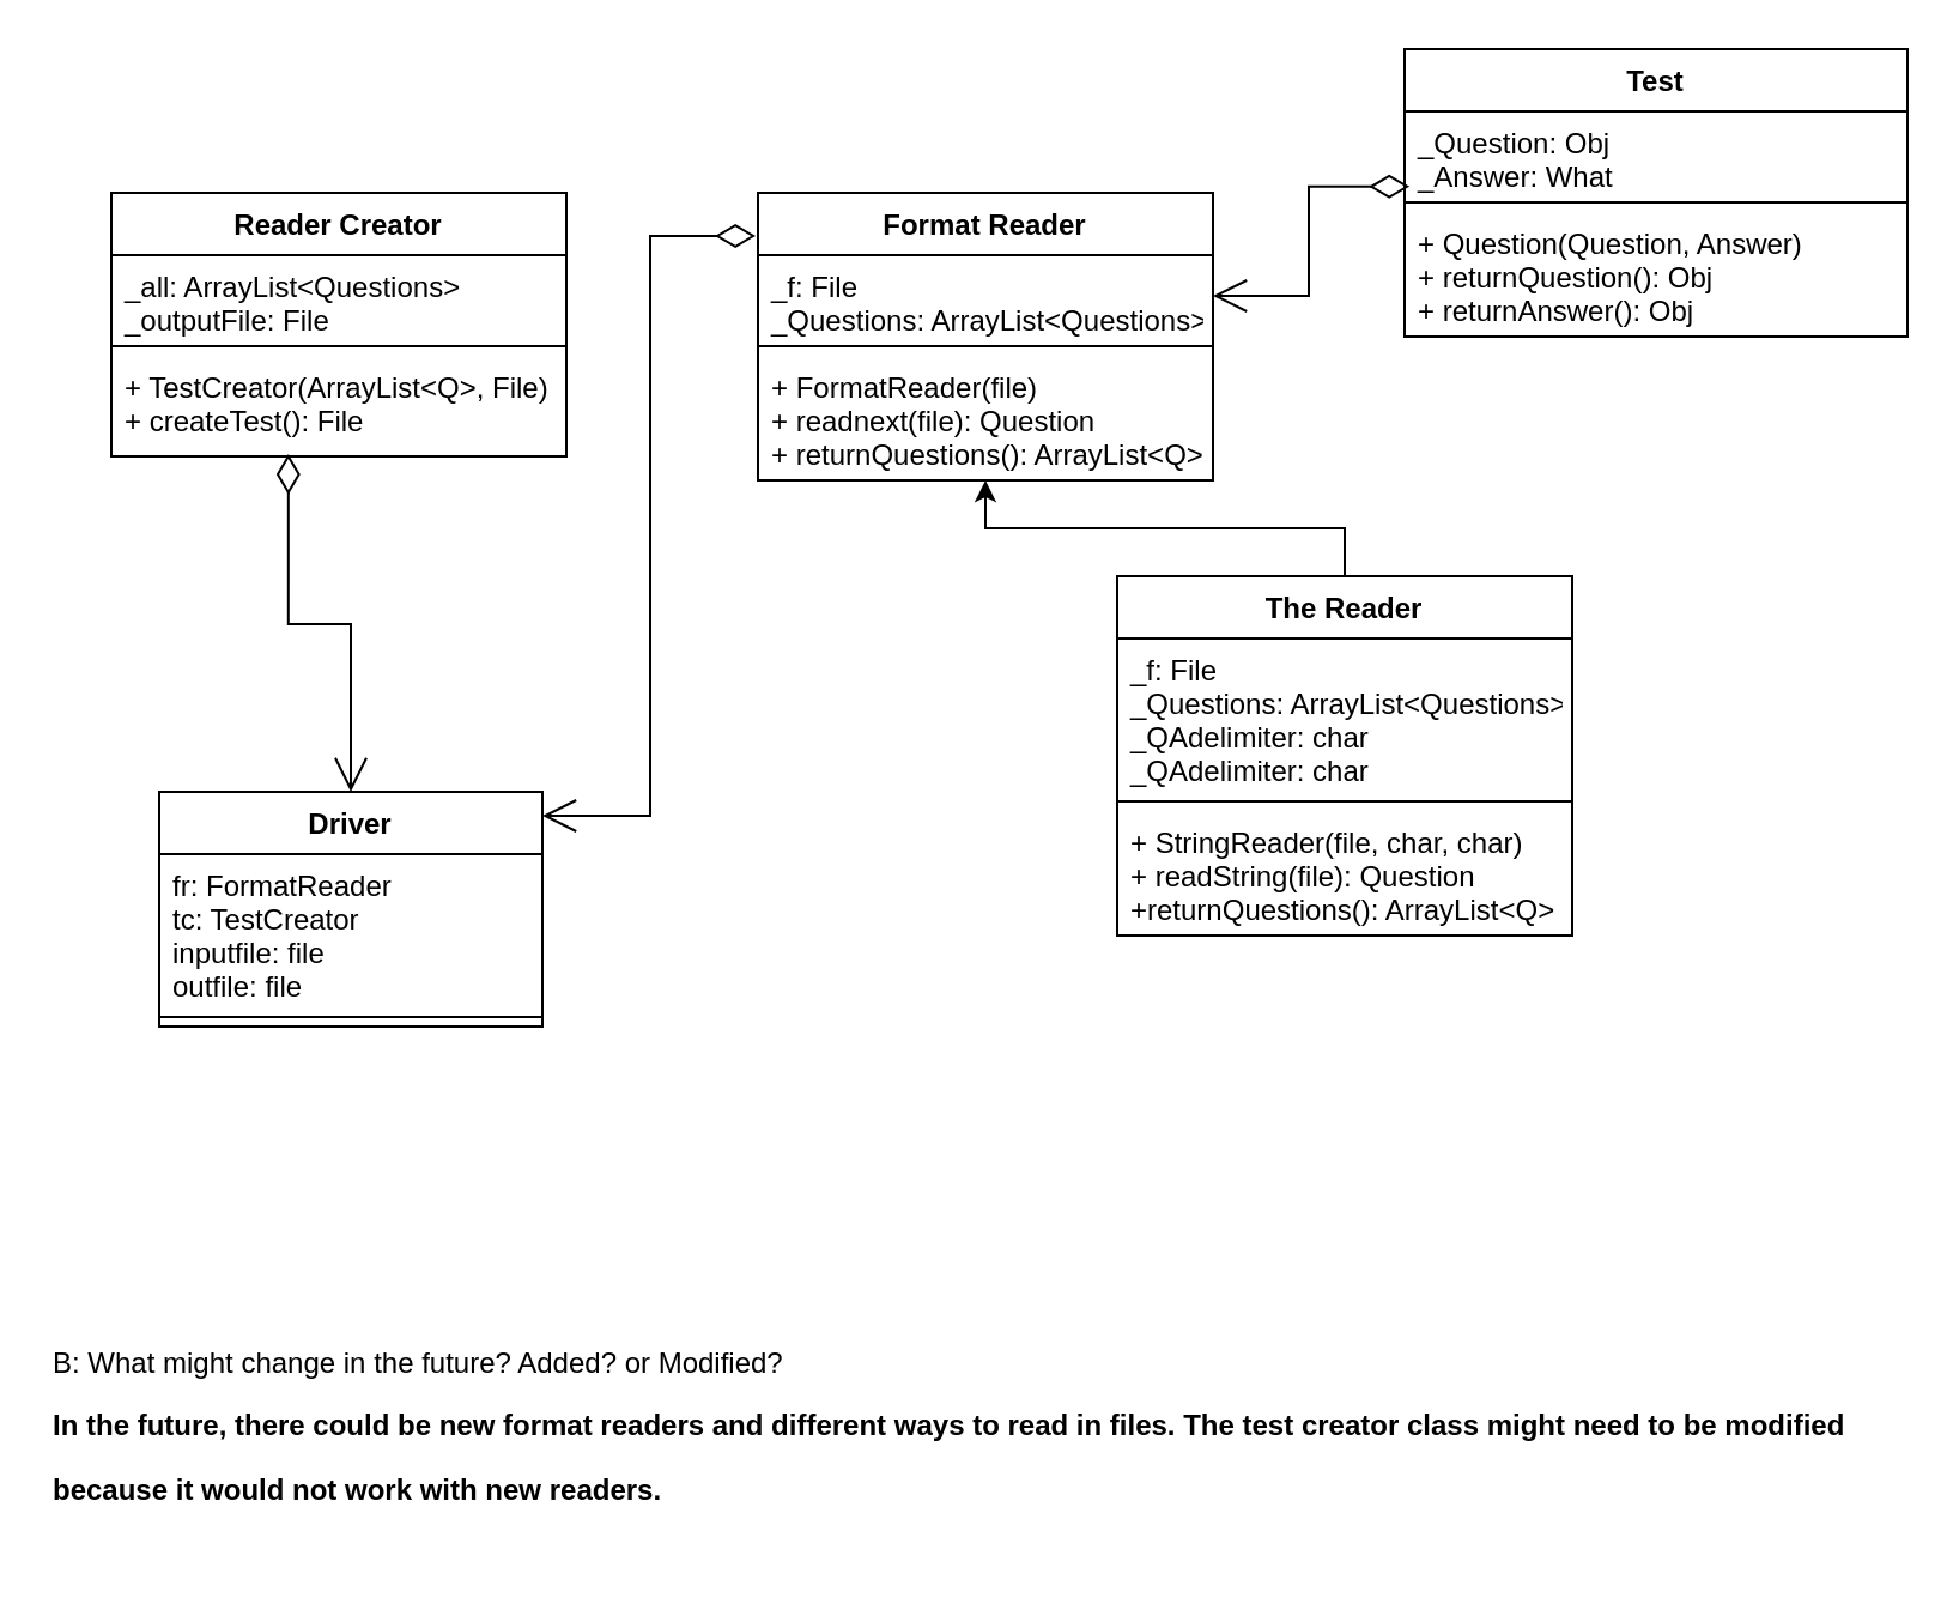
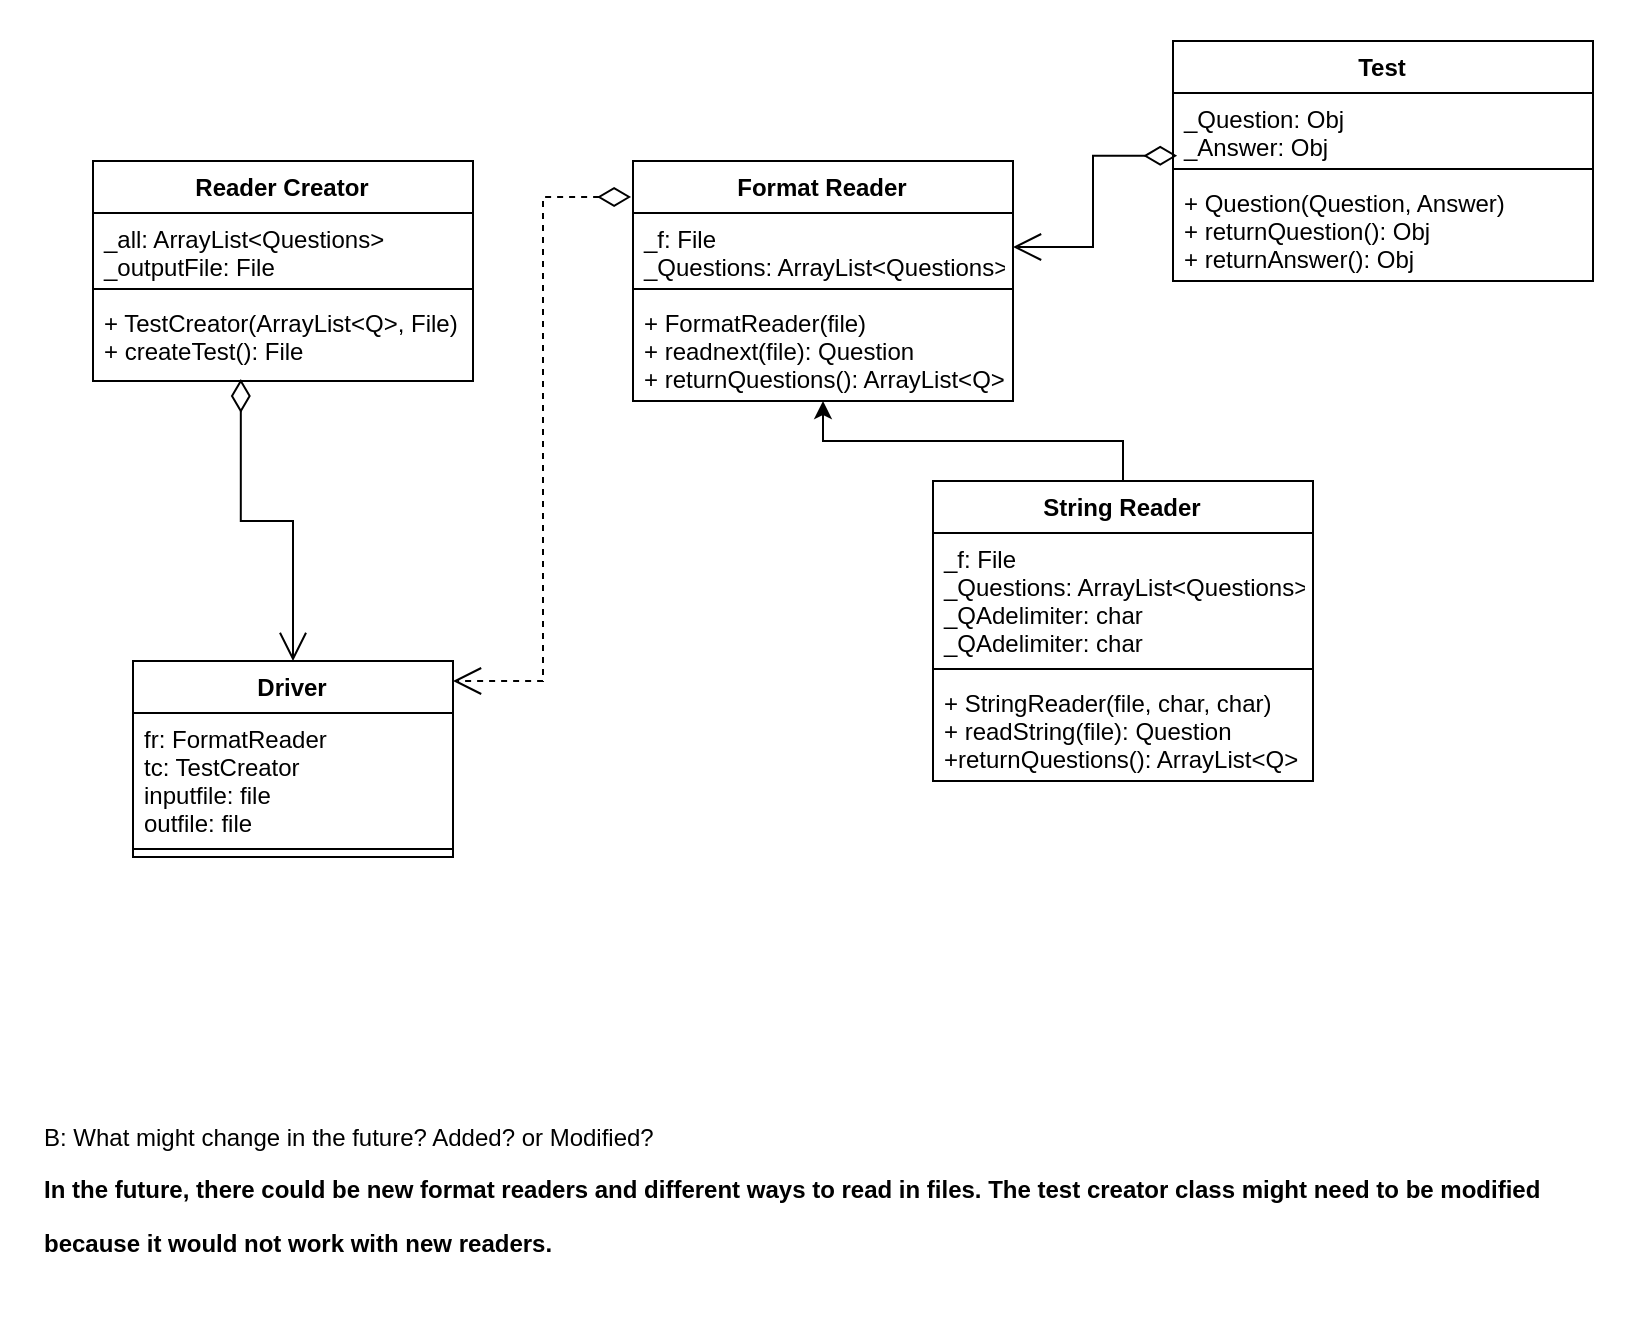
- <mxCell id="14" value="_Question: Obj&#10;_Answer: What" style="text;strokeColor=none;fillColor=none;align=left;verticalAlign=top;spacingLeft=4;spacingRight=4;overflow=hidden;rotatable=0;points=[[0,0.5],[1,0.5]];portConstraint=eastwest;" vertex="1" parent="13"><mxGeometry y="26" width="210" height="34" as="geometry" /></mxCell>
+ <mxCell id="14" value="_Question: Obj&#10;_Answer: Obj" style="text;strokeColor=none;fillColor=none;align=left;verticalAlign=top;spacingLeft=4;spacingRight=4;overflow=hidden;rotatable=0;points=[[0,0.5],[1,0.5]];portConstraint=eastwest;" vertex="1" parent="13"><mxGeometry y="26" width="210" height="34" as="geometry" /></mxCell>
- <mxCell id="24" value="" style="endArrow=open;html=1;endSize=12;startArrow=diamondThin;startSize=14;startFill=0;edgeStyle=orthogonalEdgeStyle;align=left;verticalAlign=bottom;rounded=0;entryX=1;entryY=0.102;entryDx=0;entryDy=0;entryPerimeter=0;exitX=-0.005;exitY=0.15;exitDx=0;exitDy=0;exitPerimeter=0;" edge="1" parent="1" source="6" target="10"><mxGeometry x="-1" y="54" relative="1" as="geometry"><mxPoint x="286" y="500" as="sourcePoint" /><mxPoint x="446" y="500" as="targetPoint" /><mxPoint x="-20" y="4" as="offset" /></mxGeometry></mxCell>
+ <mxCell id="24" value="" style="endArrow=open;html=1;endSize=12;startArrow=diamondThin;startSize=14;startFill=0;edgeStyle=orthogonalEdgeStyle;align=left;verticalAlign=bottom;rounded=0;entryX=1;entryY=0.102;entryDx=0;entryDy=0;entryPerimeter=0;exitX=-0.005;exitY=0.15;exitDx=0;exitDy=0;exitPerimeter=0;dashed=1;" edge="1" parent="1" source="6" target="10"><mxGeometry x="-1" y="54" relative="1" as="geometry"><mxPoint x="286" y="500" as="sourcePoint" /><mxPoint x="446" y="500" as="targetPoint" /><mxPoint x="-20" y="4" as="offset" /></mxGeometry></mxCell>
- <mxCell id="19" value="The Reader" style="swimlane;fontStyle=1;align=center;verticalAlign=top;childLayout=stackLayout;horizontal=1;startSize=26;horizontalStack=0;resizeParent=1;resizeParentMax=0;resizeLast=0;collapsible=1;marginBottom=0;" vertex="1" parent="1"><mxGeometry x="466" y="240" width="190" height="150" as="geometry" /></mxCell>
+ <mxCell id="19" value="String Reader" style="swimlane;fontStyle=1;align=center;verticalAlign=top;childLayout=stackLayout;horizontal=1;startSize=26;horizontalStack=0;resizeParent=1;resizeParentMax=0;resizeLast=0;collapsible=1;marginBottom=0;" vertex="1" parent="1"><mxGeometry x="466" y="240" width="190" height="150" as="geometry" /></mxCell>
